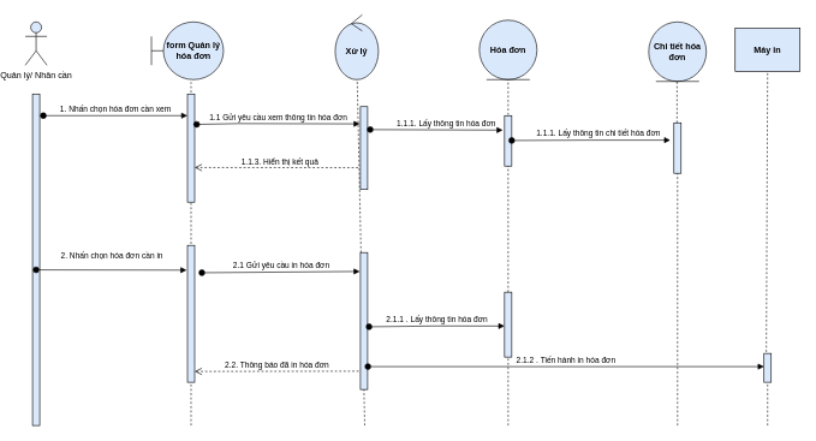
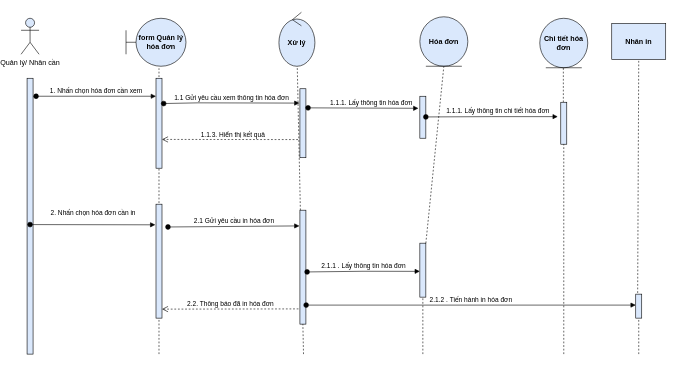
- <mxCell id="9" value="&lt;b&gt;Hóa đơn&lt;/b&gt;" style="ellipse;shape=umlEntity;whiteSpace=wrap;html=1;fillColor=#dae8fc;strokeColor=#000000;" parent="1" vertex="1"><mxGeometry x="650" y="27.5" width="80" height="82.5" as="geometry" /></mxCell>
+ <mxCell id="9" value="&lt;b&gt;Hóa đơn&lt;/b&gt;" style="ellipse;shape=umlEntity;whiteSpace=wrap;html=1;fillColor=#dae8fc;strokeColor=#000000;" parent="1" vertex="1"><mxGeometry x="685" y="27.5" width="80" height="82.5" as="geometry" /></mxCell>
- <mxCell id="28" value="&lt;b&gt;Máy in&lt;/b&gt;" style="rounded=0;whiteSpace=wrap;html=1;fillColor=#dae8fc;strokeColor=#000000;" parent="1" vertex="1"><mxGeometry x="1005" y="38.75" width="90" height="60" as="geometry" /></mxCell>
+ <mxCell id="28" value="&lt;b&gt;Nhân in&lt;/b&gt;" style="rounded=0;whiteSpace=wrap;html=1;fillColor=#dae8fc;strokeColor=#000000;" parent="1" vertex="1"><mxGeometry x="1005" y="38.75" width="90" height="60" as="geometry" /></mxCell>
